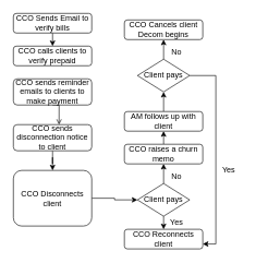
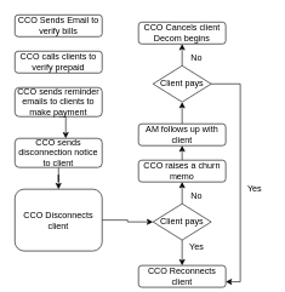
- <mxCell id="2" style="edgeStyle=orthogonalEdgeStyle;rounded=0;orthogonalLoop=1;jettySize=auto;html=1;exitX=0.5;exitY=1;exitDx=0;exitDy=0;entryX=0.5;entryY=0;entryDx=0;entryDy=0;" edge="1" parent="1" source="3" target="4"><mxGeometry relative="1" as="geometry" /></mxCell>
- <mxCell id="6" style="edgeStyle=orthogonalEdgeStyle;rounded=0;orthogonalLoop=1;jettySize=auto;html=1;exitX=0.5;exitY=1;exitDx=0;exitDy=0;entryX=0.583;entryY=0;entryDx=0;entryDy=0;entryPerimeter=0;endArrow=open;" edge="1" parent="1" source="7" target="9"><mxGeometry relative="1" as="geometry"><Array as="points"><mxPoint x="90" y="160" /></Array></mxGeometry></mxCell>
+ <mxCell id="6" style="edgeStyle=orthogonalEdgeStyle;rounded=0;orthogonalLoop=1;jettySize=auto;html=1;exitX=0.5;exitY=1;exitDx=0;exitDy=0;entryX=0.583;entryY=0;entryDx=0;entryDy=0;entryPerimeter=0;" edge="1" parent="1" source="7" target="9"><mxGeometry relative="1" as="geometry"><Array as="points"><mxPoint x="90" y="160" /></Array></mxGeometry></mxCell>
- <mxCell id="17" value="CCO Reconnects client" style="rounded=1;whiteSpace=wrap;html=1;" vertex="1" parent="1"><mxGeometry x="190" y="350" width="120" height="30" as="geometry" /></mxCell>
+ <mxCell id="17" value="CCO Reconnects client" style="rounded=1;whiteSpace=wrap;html=1;" vertex="1" parent="1"><mxGeometry x="190" y="365" width="120" height="30" as="geometry" /></mxCell>
